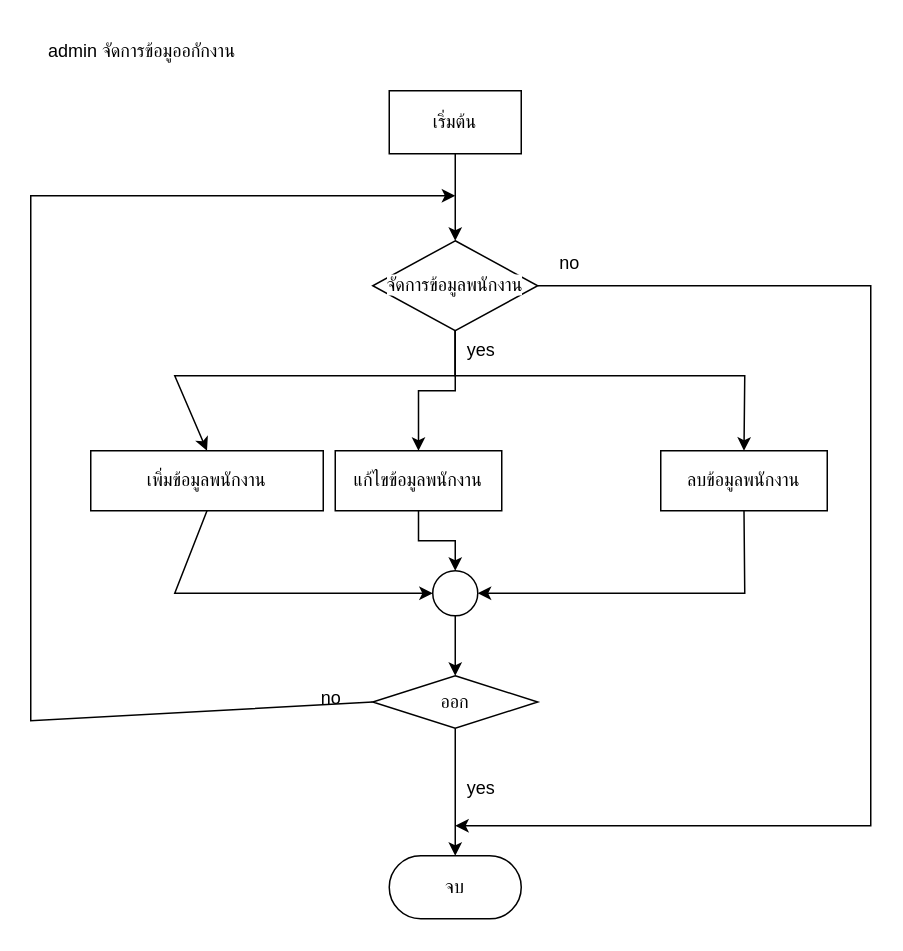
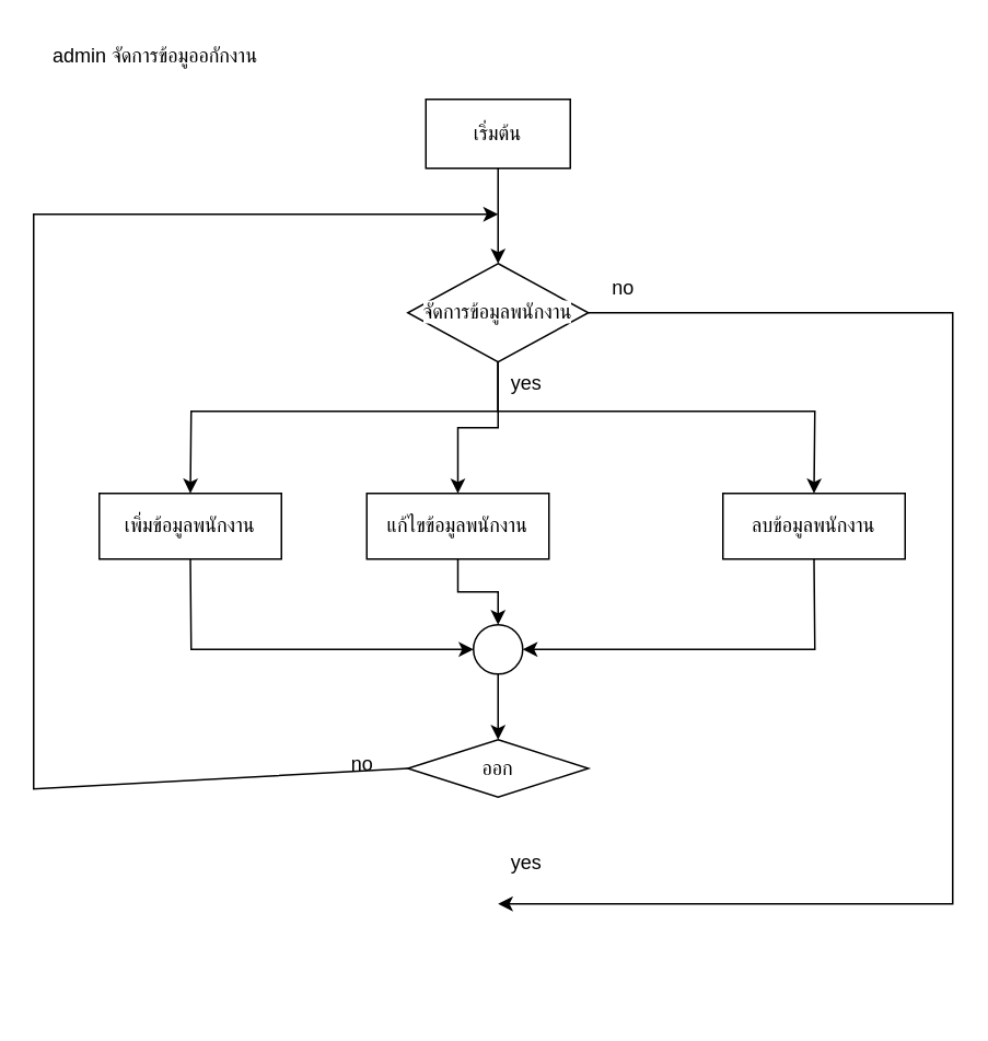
- <mxCell id="7" value="เพิ่มข้อมูล&lt;span style=&quot;background-color: rgb(255, 255, 255);&quot;&gt;พนักงาน&lt;/span&gt;" style="rounded=0;whiteSpace=wrap;html=1;" vertex="1" parent="1"><mxGeometry x="60" y="300" width="155" height="40" as="geometry" /></mxCell>
+ <mxCell id="7" value="เพิ่มข้อมูล&lt;span style=&quot;background-color: rgb(255, 255, 255);&quot;&gt;พนักงาน&lt;/span&gt;" style="rounded=0;whiteSpace=wrap;html=1;" vertex="1" parent="1"><mxGeometry x="60" y="300" width="111" height="40" as="geometry" /></mxCell>
- <mxCell id="17" value="" style="edgeStyle=orthogonalEdgeStyle;rounded=0;orthogonalLoop=1;jettySize=auto;html=1;" edge="1" parent="1" source="18" target="19"><mxGeometry relative="1" as="geometry" /></mxCell>
- <mxCell id="19" value="จบ" style="rounded=1;whiteSpace=wrap;html=1;arcSize=50;" vertex="1" parent="1"><mxGeometry x="259" y="570" width="88" height="42" as="geometry" /></mxCell>
